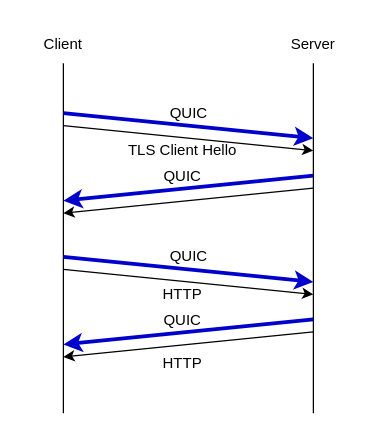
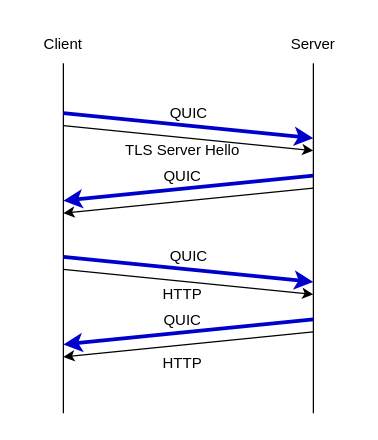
- <mxCell id="12" value="TLS Client Hello" style="text;html=1;align=center;verticalAlign=middle;resizable=0;points=[];autosize=1;strokeColor=none;fillColor=none;" vertex="1" parent="1"><mxGeometry x="90" y="105" width="110" height="30" as="geometry" /></mxCell>
+ <mxCell id="12" value="TLS Server Hello" style="text;html=1;align=center;verticalAlign=middle;resizable=0;points=[];autosize=1;strokeColor=none;fillColor=none;" vertex="1" parent="1"><mxGeometry x="90" y="105" width="110" height="30" as="geometry" /></mxCell>
